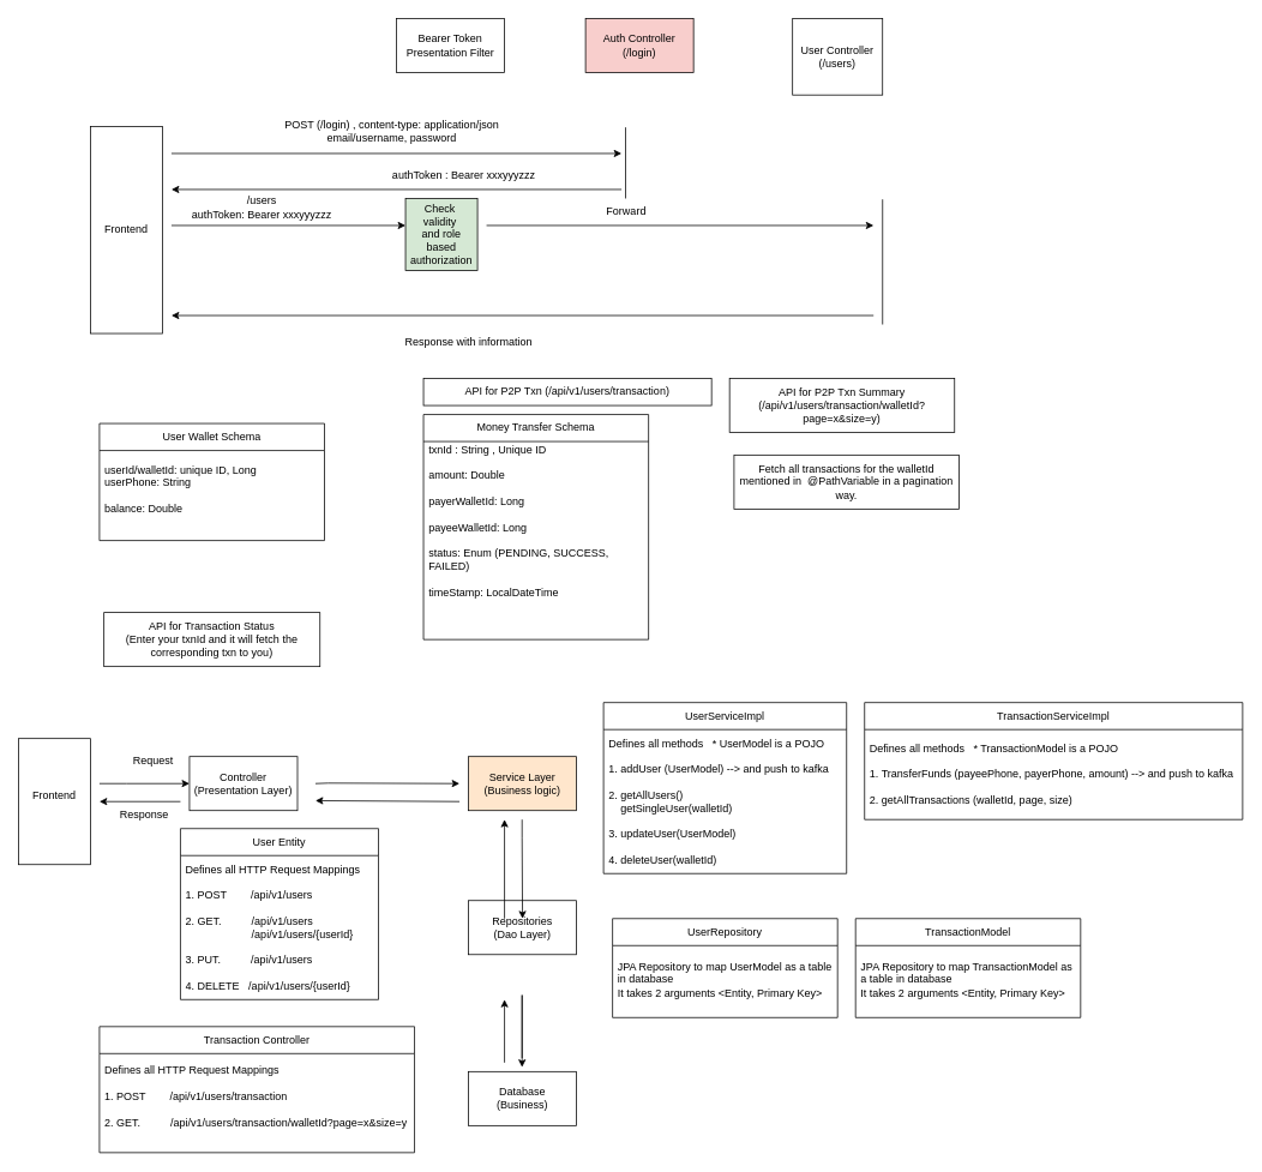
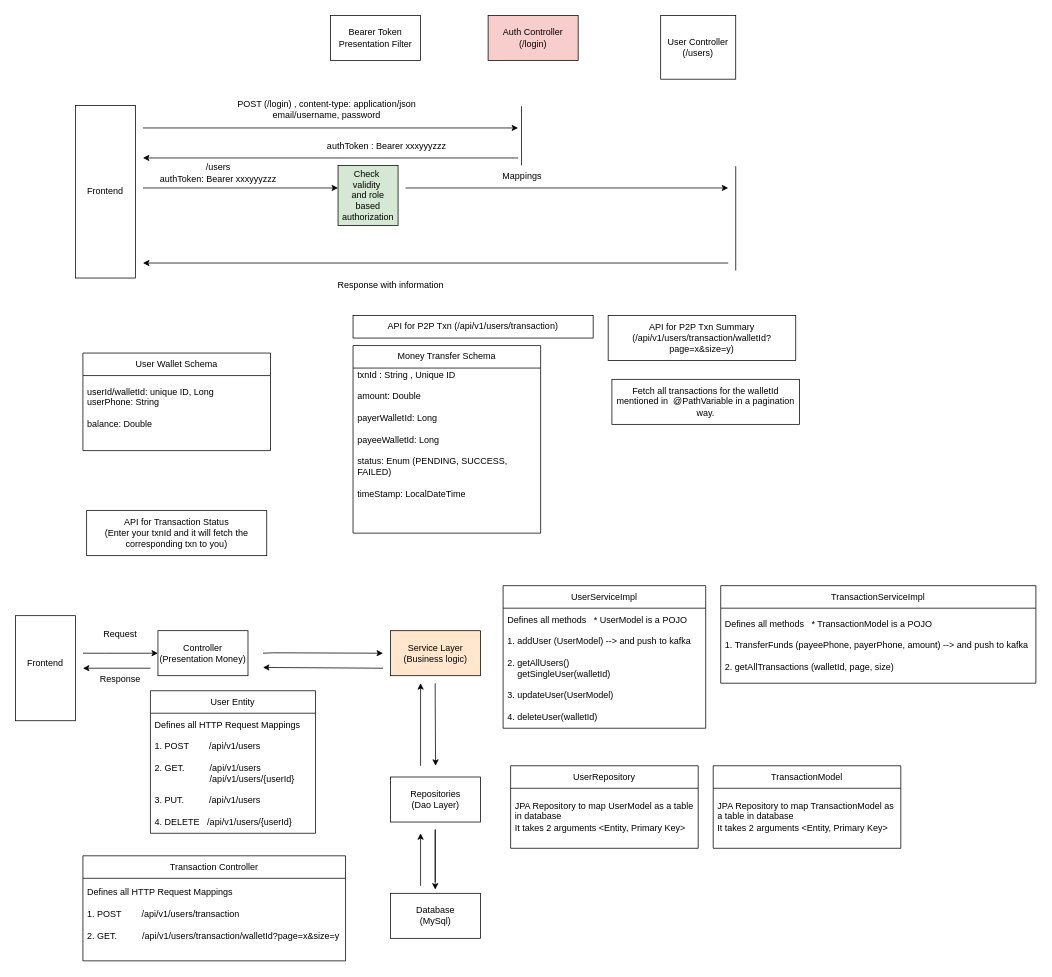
- <mxCell id="20" value="Forward" style="text;html=1;align=center;verticalAlign=middle;resizable=0;points=[];autosize=1;strokeColor=none;fillColor=none;" vertex="1" parent="1"><mxGeometry x="660" y="220" width="70" height="30" as="geometry" /></mxCell>
+ <mxCell id="20" value="Mappings" style="text;html=1;align=center;verticalAlign=middle;resizable=0;points=[];autosize=1;strokeColor=none;fillColor=none;" vertex="1" parent="1"><mxGeometry x="660" y="220" width="70" height="30" as="geometry" /></mxCell>
- <mxCell id="41" value="Request" style="text;html=1;align=center;verticalAlign=middle;whiteSpace=wrap;rounded=0;" vertex="1" parent="1"><mxGeometry x="140" y="830" width="60" height="30" as="geometry" /></mxCell>
+ <mxCell id="41" value="Request" style="text;html=1;align=center;verticalAlign=middle;whiteSpace=wrap;rounded=0;" vertex="1" parent="1"><mxGeometry x="130" y="830" width="60" height="30" as="geometry" /></mxCell>
- <mxCell id="29" value="Controller&lt;div&gt;(Presentation Layer)&lt;/div&gt;" style="rounded=0;whiteSpace=wrap;html=1;" vertex="1" parent="1"><mxGeometry x="210" y="840" width="120" height="60" as="geometry" /></mxCell>
+ <mxCell id="29" value="Controller&lt;div&gt;(Presentation Money)&lt;/div&gt;" style="rounded=0;whiteSpace=wrap;html=1;" vertex="1" parent="1"><mxGeometry x="210" y="840" width="120" height="60" as="geometry" /></mxCell>
- <mxCell id="32" value="Repositories&lt;div&gt;(Dao Layer)&lt;/div&gt;" style="rounded=0;whiteSpace=wrap;html=1;" vertex="1" parent="1"><mxGeometry x="520" y="1000" width="120" height="60" as="geometry" /></mxCell>
+ <mxCell id="32" value="Repositories&lt;div&gt;(Dao Layer)&lt;/div&gt;" style="rounded=0;whiteSpace=wrap;html=1;" vertex="1" parent="1"><mxGeometry x="520" y="1035" width="120" height="60" as="geometry" /></mxCell>
- <mxCell id="47" value="Database&lt;div&gt;(Business)&lt;/div&gt;" style="rounded=0;whiteSpace=wrap;html=1;" vertex="1" parent="1"><mxGeometry x="520" y="1190" width="120" height="60" as="geometry" /></mxCell>
+ <mxCell id="47" value="Database&lt;div&gt;(MySql)&lt;/div&gt;" style="rounded=0;whiteSpace=wrap;html=1;" vertex="1" parent="1"><mxGeometry x="520" y="1190" width="120" height="60" as="geometry" /></mxCell>
